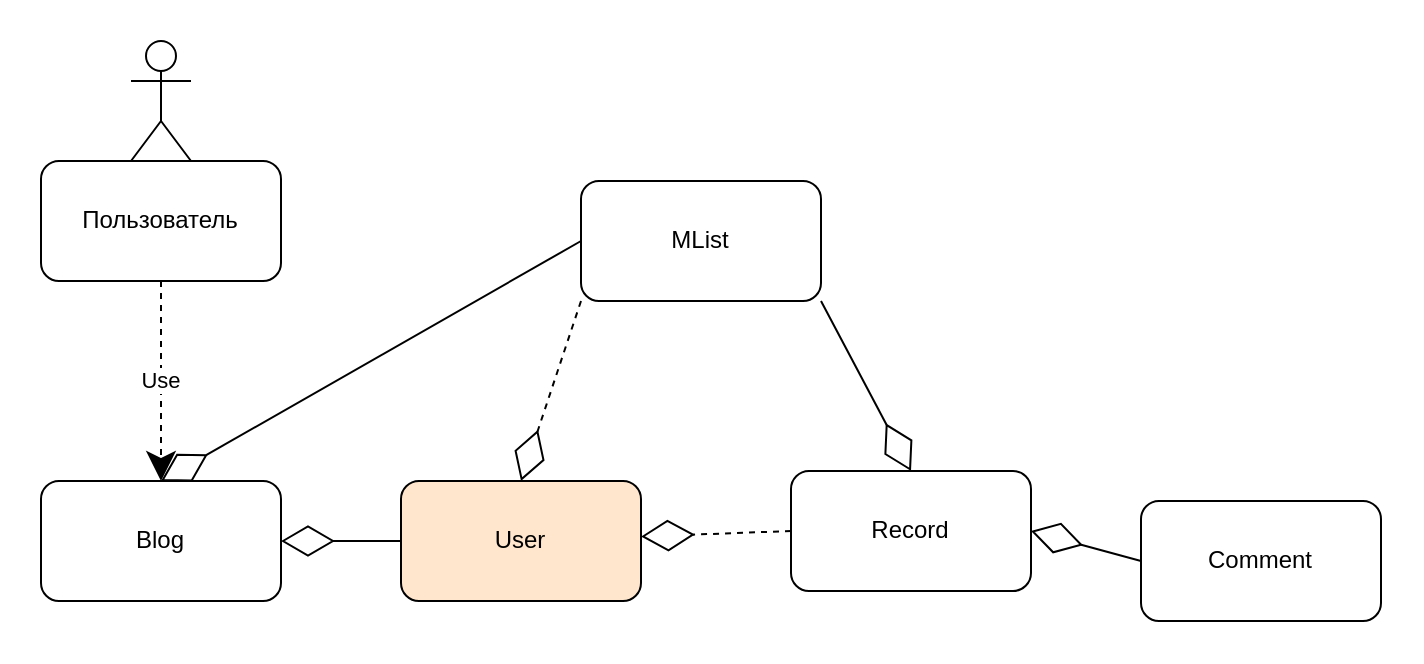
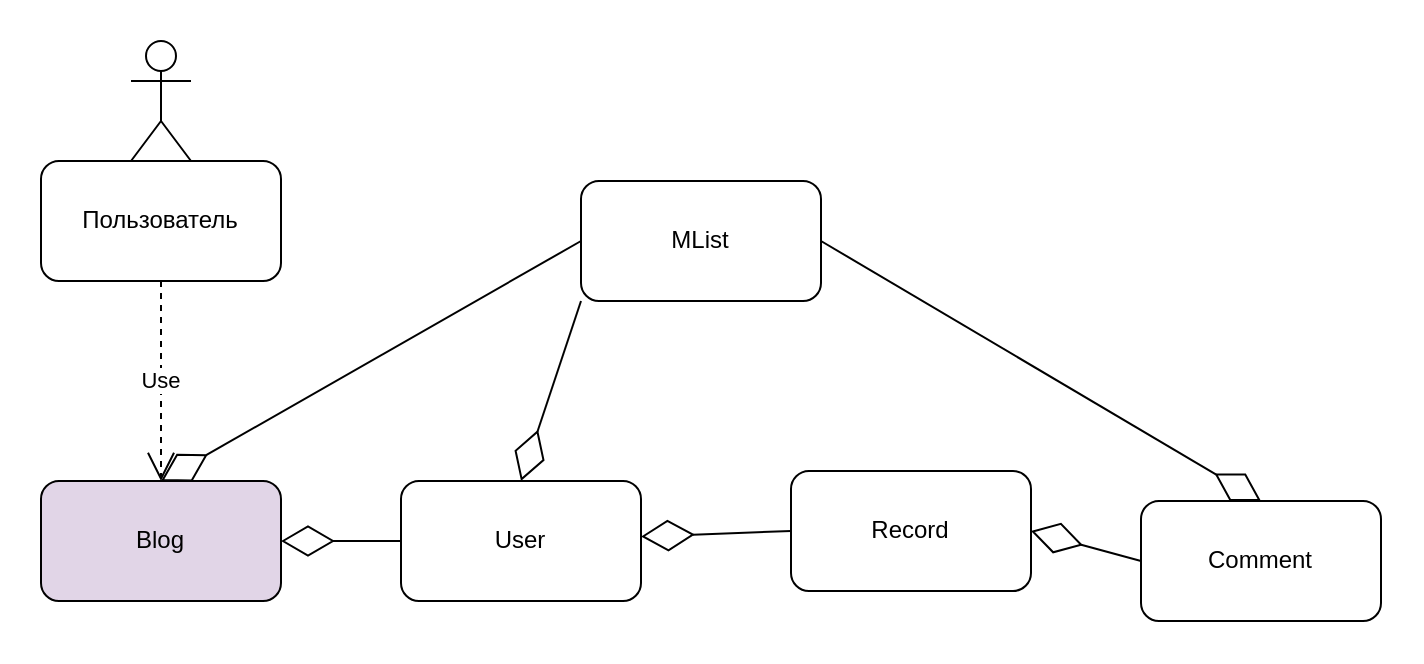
+ <mxCell id="12" value="" style="endArrow=diamondThin;endFill=0;endSize=24;html=1;exitX=1;exitY=0.5;exitDx=0;exitDy=0;entryX=0.5;entryY=0;entryDx=0;entryDy=0;" edge="1" parent="1" source="6" target="4"><mxGeometry width="160" relative="1" as="geometry"><mxPoint x="20" y="110" as="sourcePoint" /><mxPoint x="180" y="110" as="targetPoint" /></mxGeometry></mxCell>
- <mxCell id="13" value="" style="endArrow=diamondThin;endFill=0;endSize=24;html=1;exitX=1;exitY=1;exitDx=0;exitDy=0;entryX=0.5;entryY=0;entryDx=0;entryDy=0;" edge="1" parent="1" source="6" target="5"><mxGeometry width="160" relative="1" as="geometry"><mxPoint x="273" y="150" as="sourcePoint" /><mxPoint x="180" y="110" as="targetPoint" /></mxGeometry></mxCell>
- <mxCell id="15" value="" style="endArrow=diamondThin;endFill=0;endSize=24;html=1;exitX=0;exitY=1;exitDx=0;exitDy=0;entryX=0.5;entryY=0;entryDx=0;entryDy=0;dashed=1;" edge="1" parent="1" source="6" target="3"><mxGeometry width="160" relative="1" as="geometry"><mxPoint x="283" y="160" as="sourcePoint" /><mxPoint x="190" y="120" as="targetPoint" /></mxGeometry></mxCell>
+ <mxCell id="15" value="" style="endArrow=diamondThin;endFill=0;endSize=24;html=1;exitX=0;exitY=1;exitDx=0;exitDy=0;entryX=0.5;entryY=0;entryDx=0;entryDy=0;" edge="1" parent="1" source="6" target="3"><mxGeometry width="160" relative="1" as="geometry"><mxPoint x="283" y="160" as="sourcePoint" /><mxPoint x="190" y="120" as="targetPoint" /></mxGeometry></mxCell>
- <mxCell id="16" value="Use" style="endArrow=classic;endSize=12;dashed=1;html=1;" edge="1" parent="1" source="7" target="2"><mxGeometry width="160" relative="1" as="geometry"><mxPoint x="-90" y="480" as="sourcePoint" /><mxPoint x="29.545" y="380" as="targetPoint" /></mxGeometry></mxCell>
+ <mxCell id="16" value="Use" style="endArrow=open;endSize=12;dashed=1;html=1;" edge="1" parent="1" source="7" target="2"><mxGeometry width="160" relative="1" as="geometry"><mxPoint x="-90" y="480" as="sourcePoint" /><mxPoint x="29.545" y="380" as="targetPoint" /></mxGeometry></mxCell>
- <mxCell id="10" value="" style="endArrow=diamondThin;endFill=0;endSize=24;html=1;exitX=0;exitY=0.5;exitDx=0;exitDy=0;dashed=1;" edge="1" parent="1" source="5" target="3"><mxGeometry width="160" relative="1" as="geometry"><mxPoint x="240" y="370" as="sourcePoint" /><mxPoint x="400" y="370" as="targetPoint" /></mxGeometry></mxCell>
+ <mxCell id="10" value="" style="endArrow=diamondThin;endFill=0;endSize=24;html=1;exitX=0;exitY=0.5;exitDx=0;exitDy=0;" edge="1" parent="1" source="5" target="3"><mxGeometry width="160" relative="1" as="geometry"><mxPoint x="240" y="370" as="sourcePoint" /><mxPoint x="400" y="370" as="targetPoint" /></mxGeometry></mxCell>
- <mxCell id="2" value="Blog" style="rounded=1;whiteSpace=wrap;html=1;" vertex="1" parent="1"><mxGeometry x="20" y="240" width="120" height="60" as="geometry" /></mxCell>
+ <mxCell id="2" value="Blog" style="rounded=1;whiteSpace=wrap;html=1;fillColor=#e1d5e7;" vertex="1" parent="1"><mxGeometry x="20" y="240" width="120" height="60" as="geometry" /></mxCell>
- <mxCell id="3" value="User" style="rounded=1;whiteSpace=wrap;html=1;fillColor=#ffe6cc;" vertex="1" parent="1"><mxGeometry x="200" y="240" width="120" height="60" as="geometry" /></mxCell>
+ <mxCell id="3" value="User" style="rounded=1;whiteSpace=wrap;html=1;" vertex="1" parent="1"><mxGeometry x="200" y="240" width="120" height="60" as="geometry" /></mxCell>
